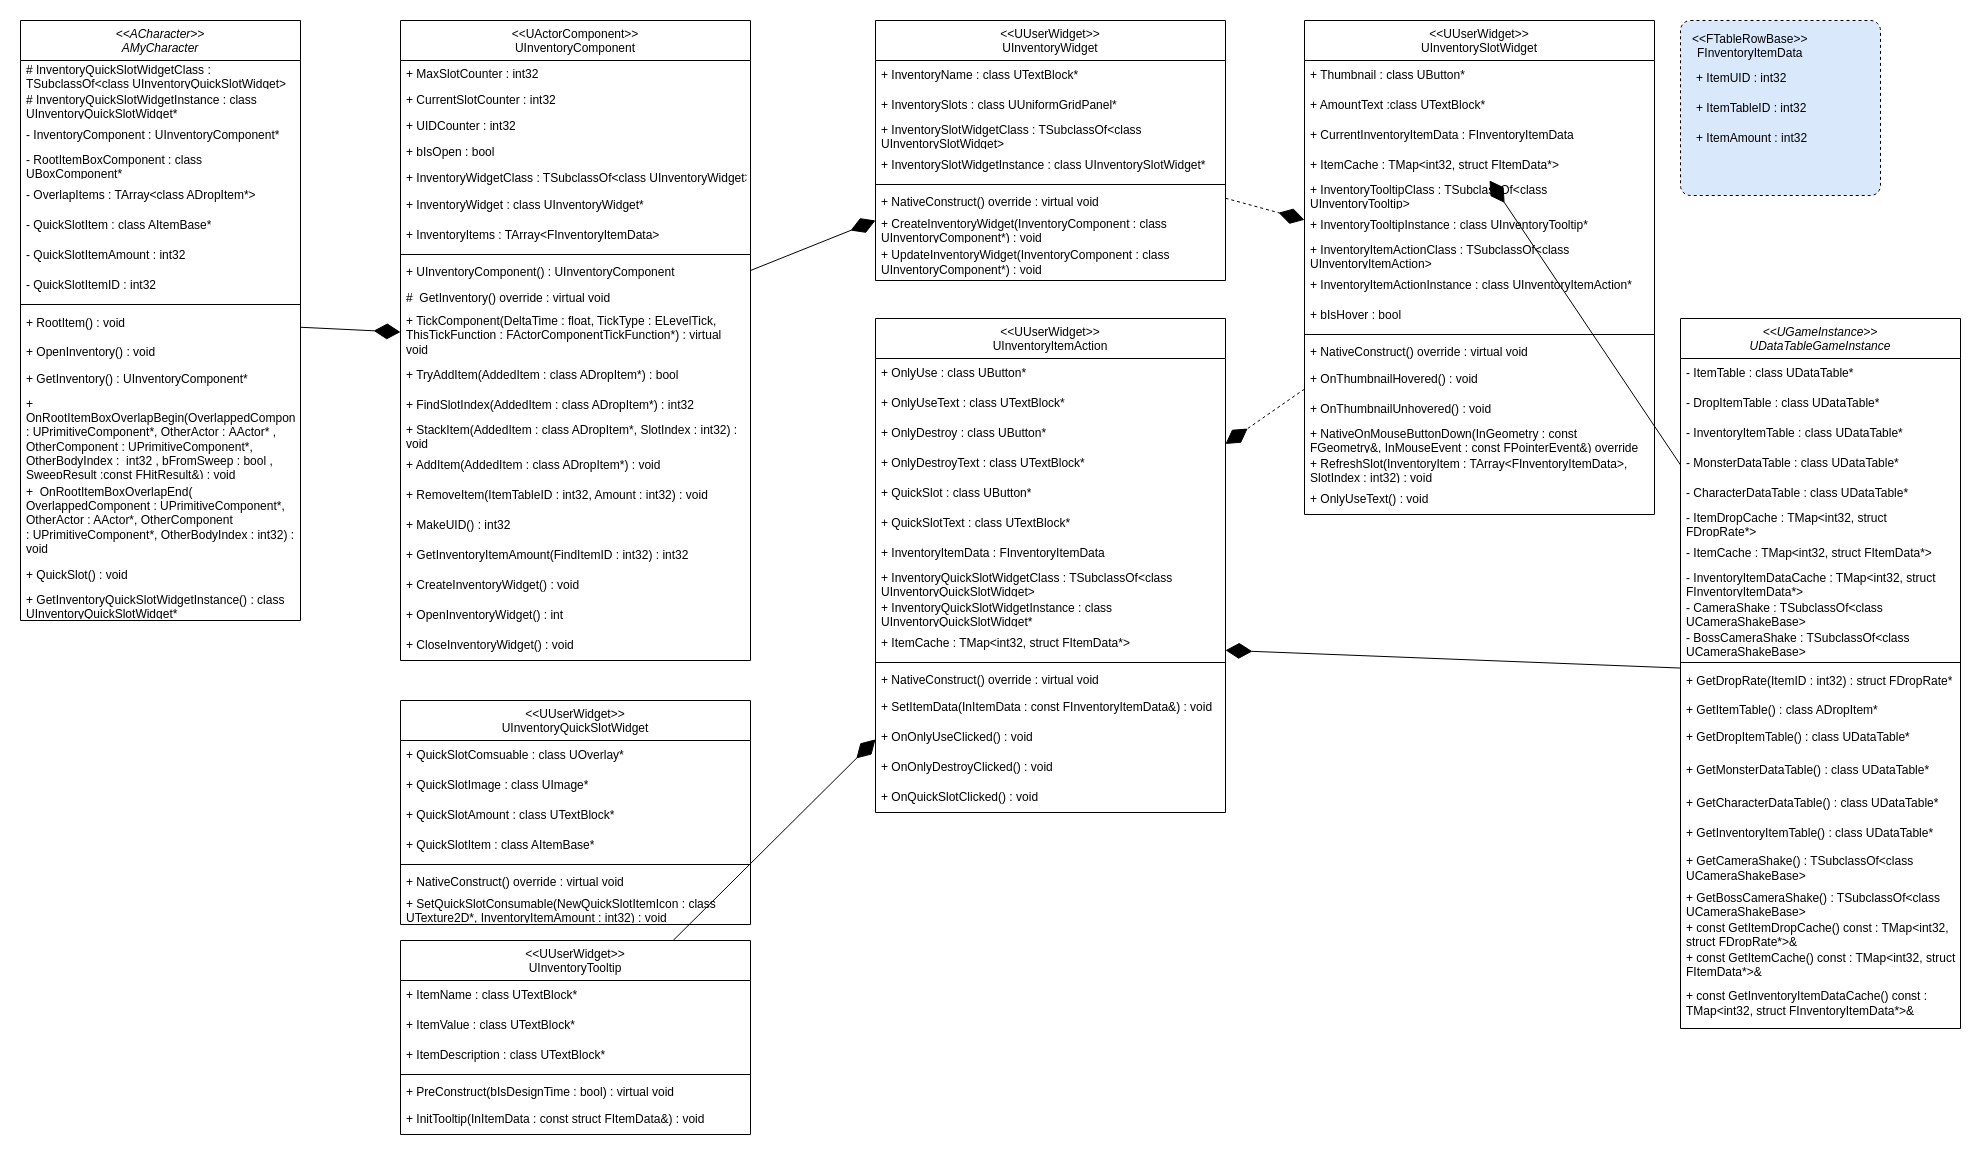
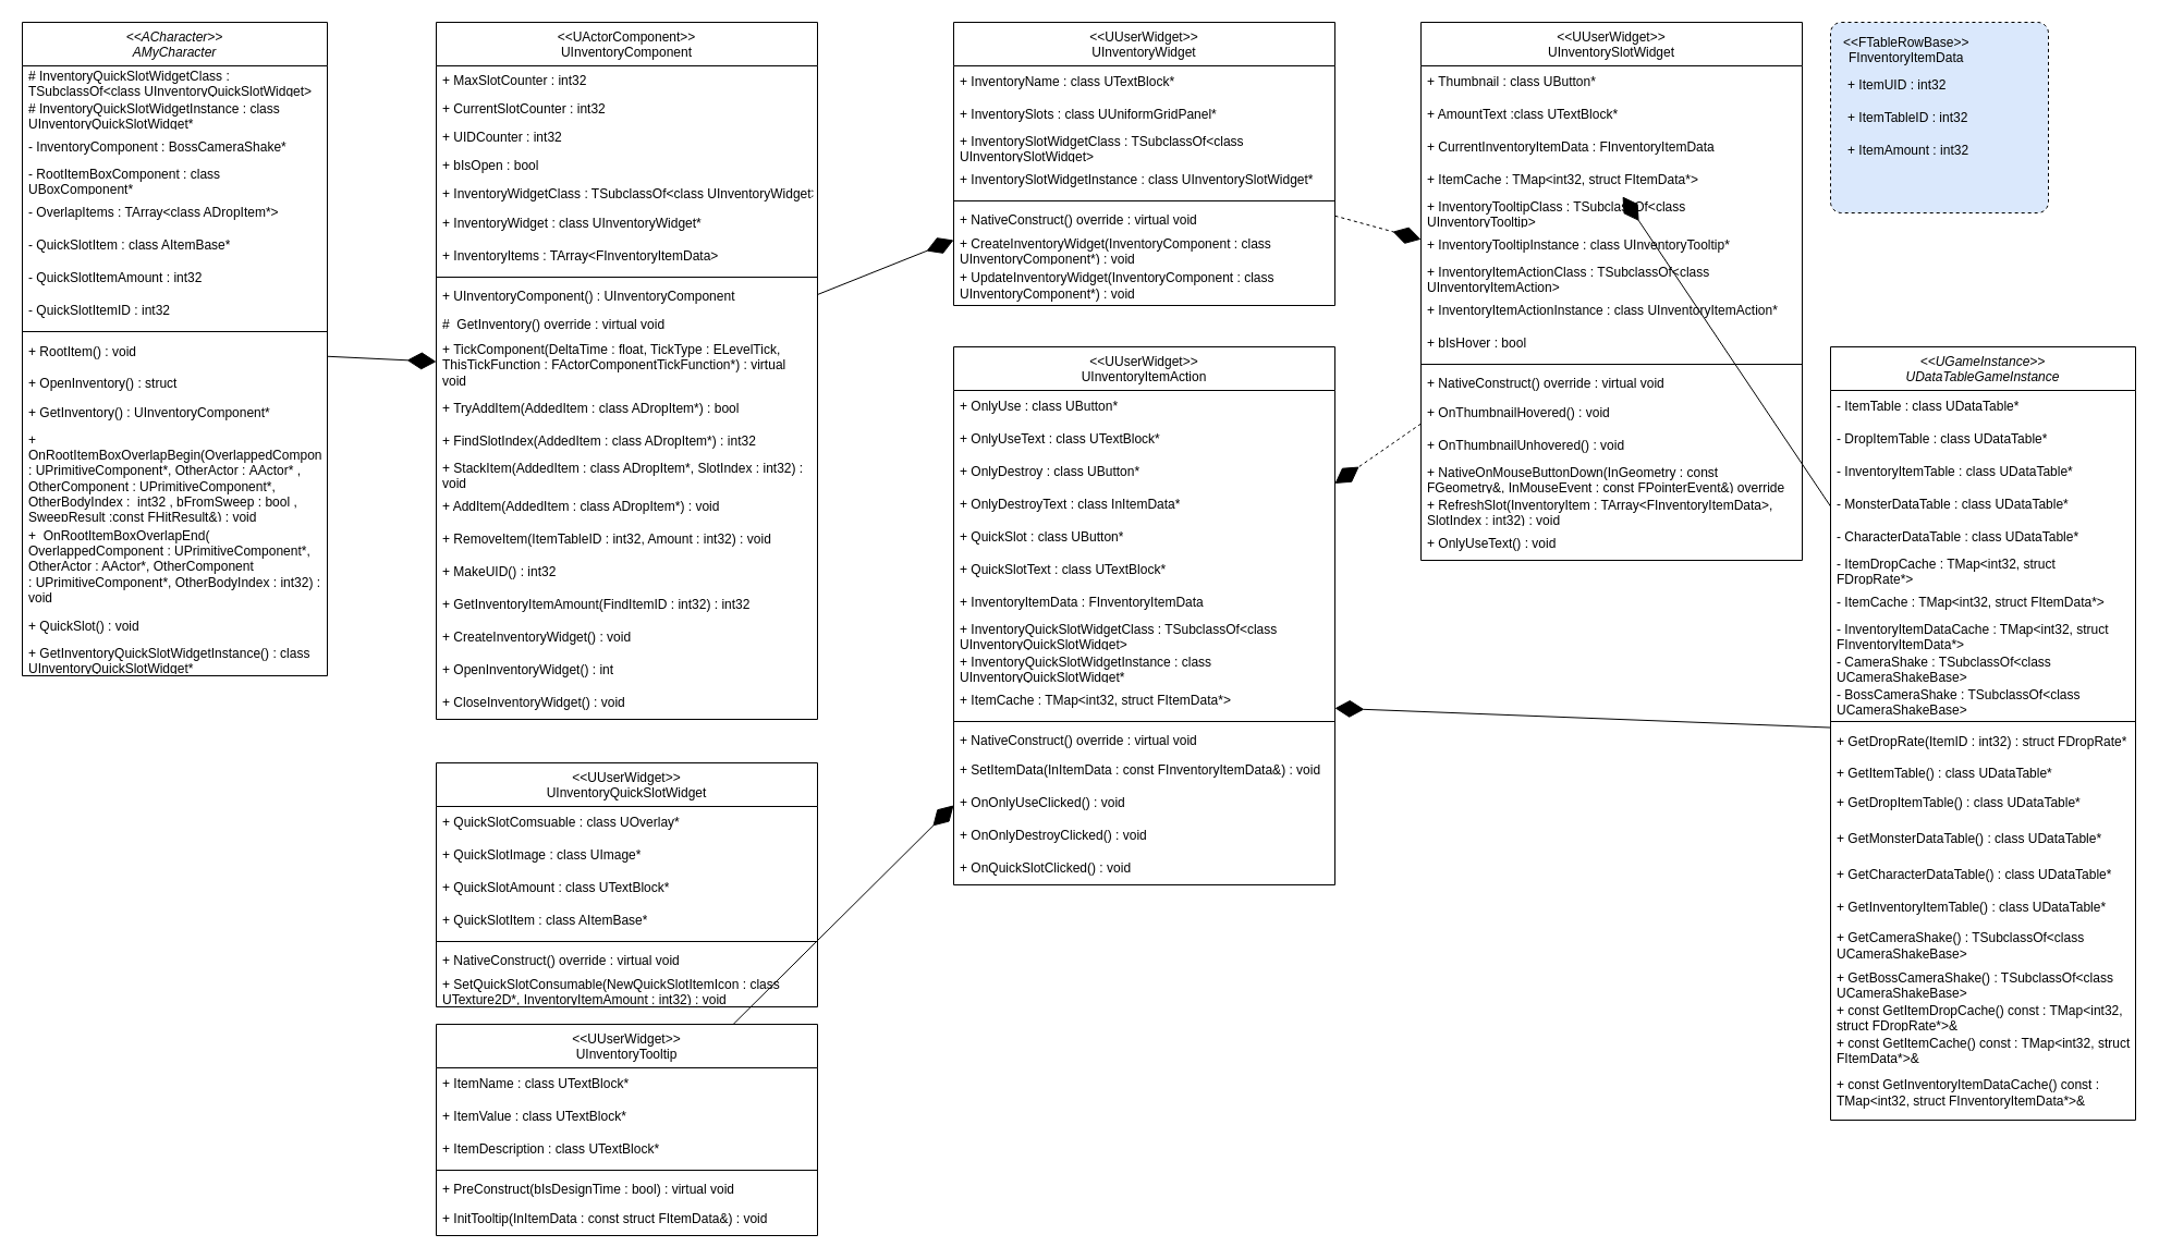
- <mxCell id="5" value="- InventoryComponent : UInventoryComponent*" style="text;strokeColor=none;fillColor=none;align=left;verticalAlign=middle;spacingLeft=4;spacingRight=4;overflow=hidden;points=[[0,0.5],[1,0.5]];portConstraint=eastwest;rotatable=0;whiteSpace=wrap;html=1;" parent="2" vertex="1"><mxGeometry y="100" width="280" height="30" as="geometry" /></mxCell>
+ <mxCell id="5" value="- InventoryComponent : BossCameraShake*" style="text;strokeColor=none;fillColor=none;align=left;verticalAlign=middle;spacingLeft=4;spacingRight=4;overflow=hidden;points=[[0,0.5],[1,0.5]];portConstraint=eastwest;rotatable=0;whiteSpace=wrap;html=1;" parent="2" vertex="1"><mxGeometry y="100" width="280" height="30" as="geometry" /></mxCell>
- <mxCell id="13" value="+ OpenInventory() : void" style="text;align=left;verticalAlign=top;spacingLeft=4;spacingRight=4;overflow=hidden;rotatable=0;points=[[0,0.5],[1,0.5]];portConstraint=eastwest;" parent="2" vertex="1"><mxGeometry y="318" width="280" height="26" as="geometry" /></mxCell>
+ <mxCell id="13" value="+ OpenInventory() : struct" style="text;align=left;verticalAlign=top;spacingLeft=4;spacingRight=4;overflow=hidden;rotatable=0;points=[[0,0.5],[1,0.5]];portConstraint=eastwest;" parent="2" vertex="1"><mxGeometry y="318" width="280" height="26" as="geometry" /></mxCell>
- <mxCell id="71" value="+ OnlyDestroyText :&amp;nbsp;class UTextBlock*" style="text;strokeColor=none;fillColor=none;align=left;verticalAlign=middle;spacingLeft=4;spacingRight=4;overflow=hidden;points=[[0,0.5],[1,0.5]];portConstraint=eastwest;rotatable=0;whiteSpace=wrap;html=1;" parent="67" vertex="1"><mxGeometry y="130" width="350" height="30" as="geometry" /></mxCell>
+ <mxCell id="71" value="+ OnlyDestroyText :&amp;nbsp;class InItemData*" style="text;strokeColor=none;fillColor=none;align=left;verticalAlign=middle;spacingLeft=4;spacingRight=4;overflow=hidden;points=[[0,0.5],[1,0.5]];portConstraint=eastwest;rotatable=0;whiteSpace=wrap;html=1;" parent="67" vertex="1"><mxGeometry y="130" width="350" height="30" as="geometry" /></mxCell>
- <mxCell id="117" value="+ GetItemTable() : class ADropItem*" style="text;align=left;verticalAlign=top;spacingLeft=4;spacingRight=4;overflow=hidden;rotatable=0;points=[[0,0.5],[1,0.5]];portConstraint=eastwest;" vertex="1" parent="104"><mxGeometry y="378" width="280" height="26" as="geometry" /></mxCell>
+ <mxCell id="117" value="+ GetItemTable() : class UDataTable*" style="text;align=left;verticalAlign=top;spacingLeft=4;spacingRight=4;overflow=hidden;rotatable=0;points=[[0,0.5],[1,0.5]];portConstraint=eastwest;" vertex="1" parent="104"><mxGeometry y="378" width="280" height="26" as="geometry" /></mxCell>
